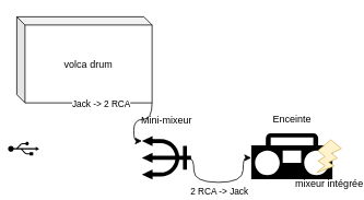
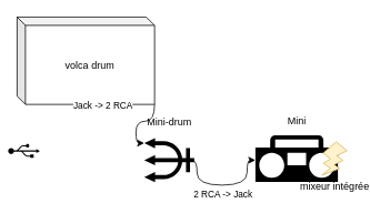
- <mxCell id="7" value="&lt;div&gt;Enceinte&lt;/div&gt;" style="text;html=1;strokeColor=none;fillColor=none;align=center;verticalAlign=middle;whiteSpace=wrap;rounded=0;" vertex="1" parent="1"><mxGeometry x="326" y="130" width="60" height="30" as="geometry" /></mxCell>
+ <mxCell id="7" value="&lt;div&gt;Mini&lt;/div&gt;" style="text;html=1;strokeColor=none;fillColor=none;align=center;verticalAlign=middle;whiteSpace=wrap;rounded=0;" vertex="1" parent="1"><mxGeometry x="326" y="130" width="60" height="30" as="geometry" /></mxCell>
- <mxCell id="6" value="Mini-mixeur" style="text;html=1;strokeColor=none;fillColor=none;align=center;verticalAlign=middle;whiteSpace=wrap;rounded=0;" vertex="1" parent="1"><mxGeometry x="162.63" y="132" width="80" height="30" as="geometry" /></mxCell>
+ <mxCell id="6" value="Mini-drum" style="text;html=1;strokeColor=none;fillColor=none;align=center;verticalAlign=middle;whiteSpace=wrap;rounded=0;" vertex="1" parent="1"><mxGeometry x="162.63" y="132" width="80" height="30" as="geometry" /></mxCell>
